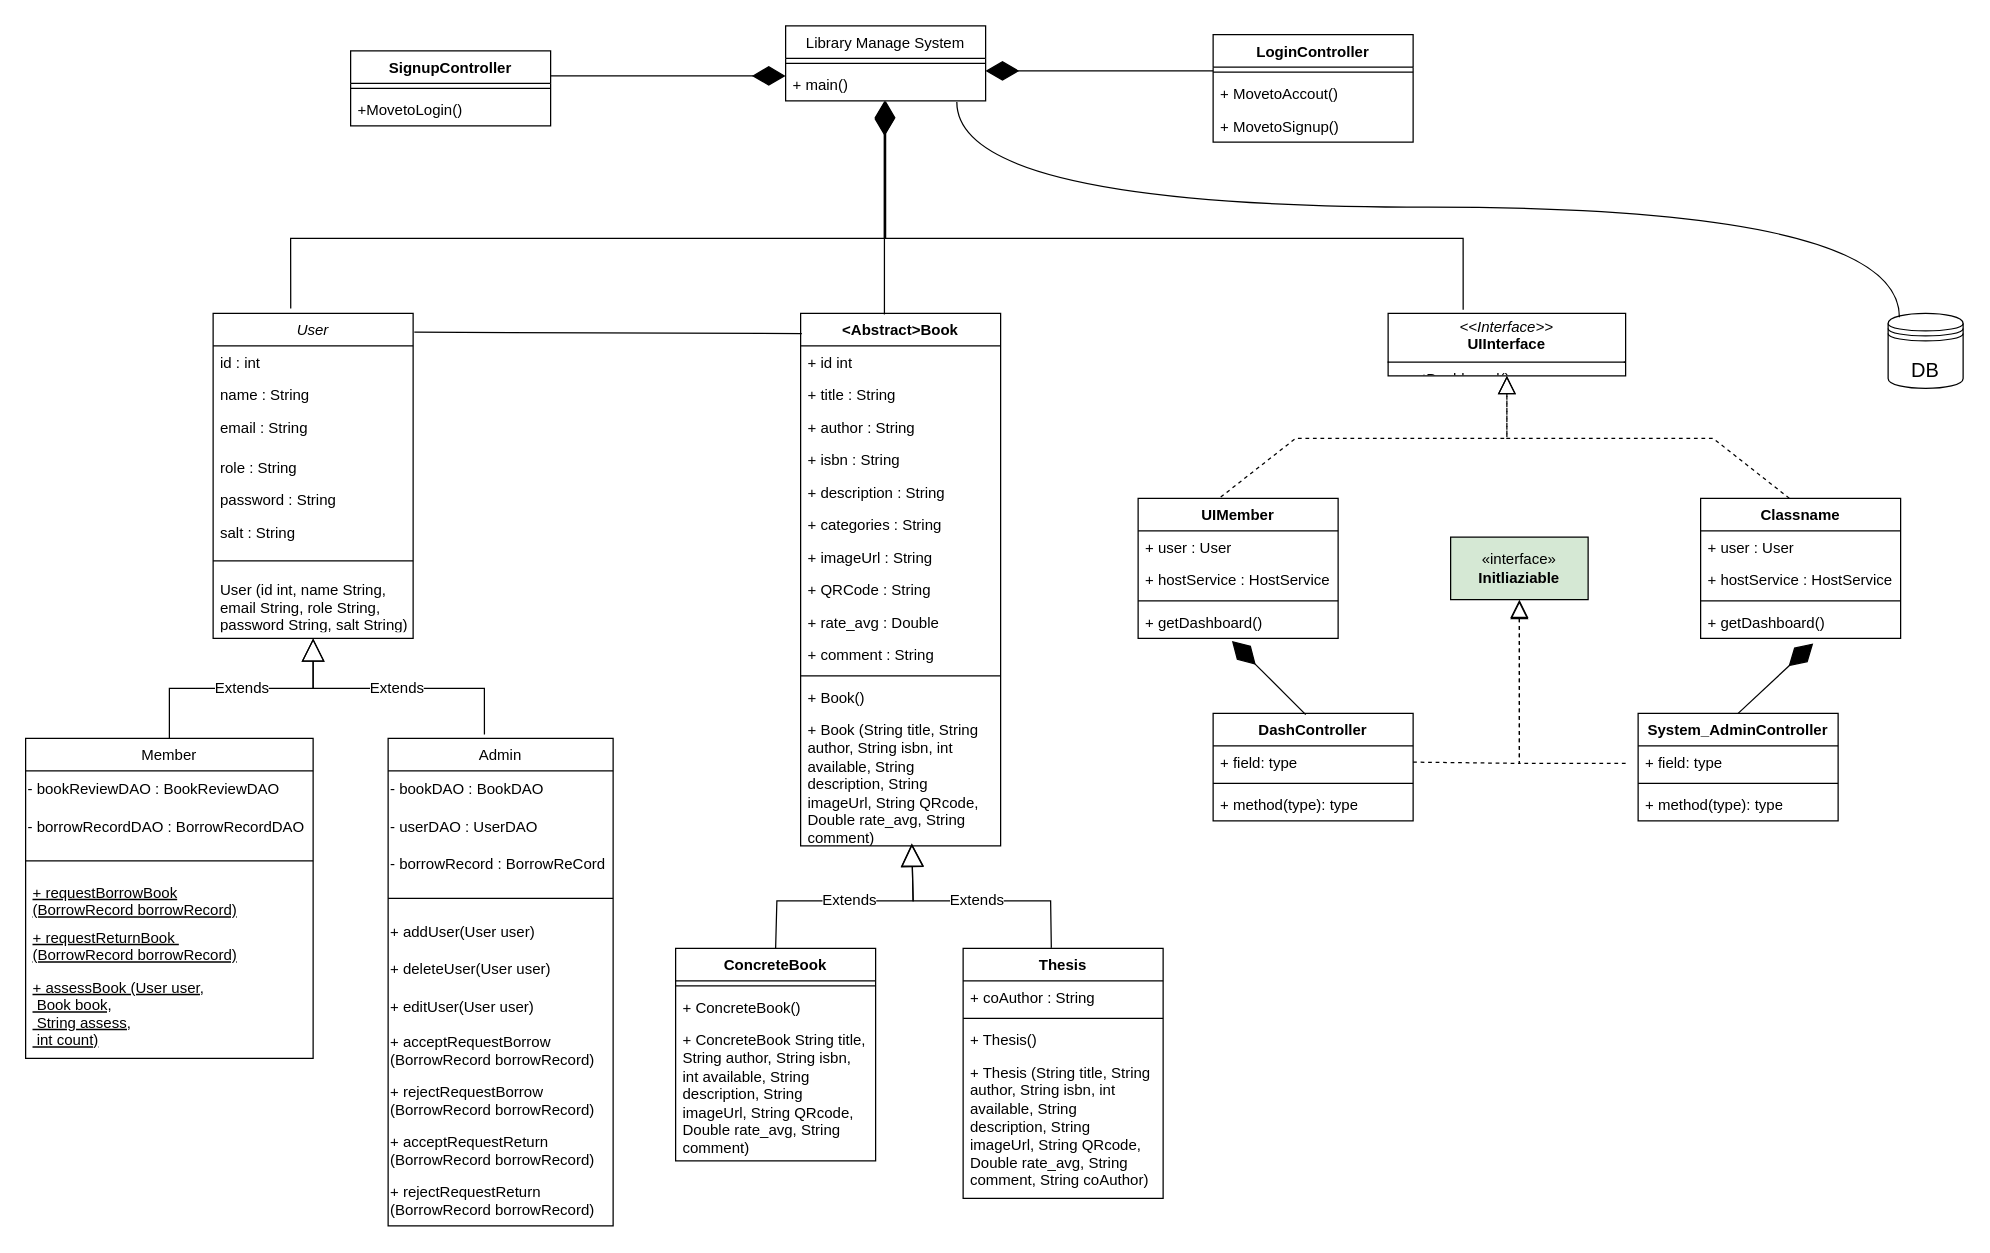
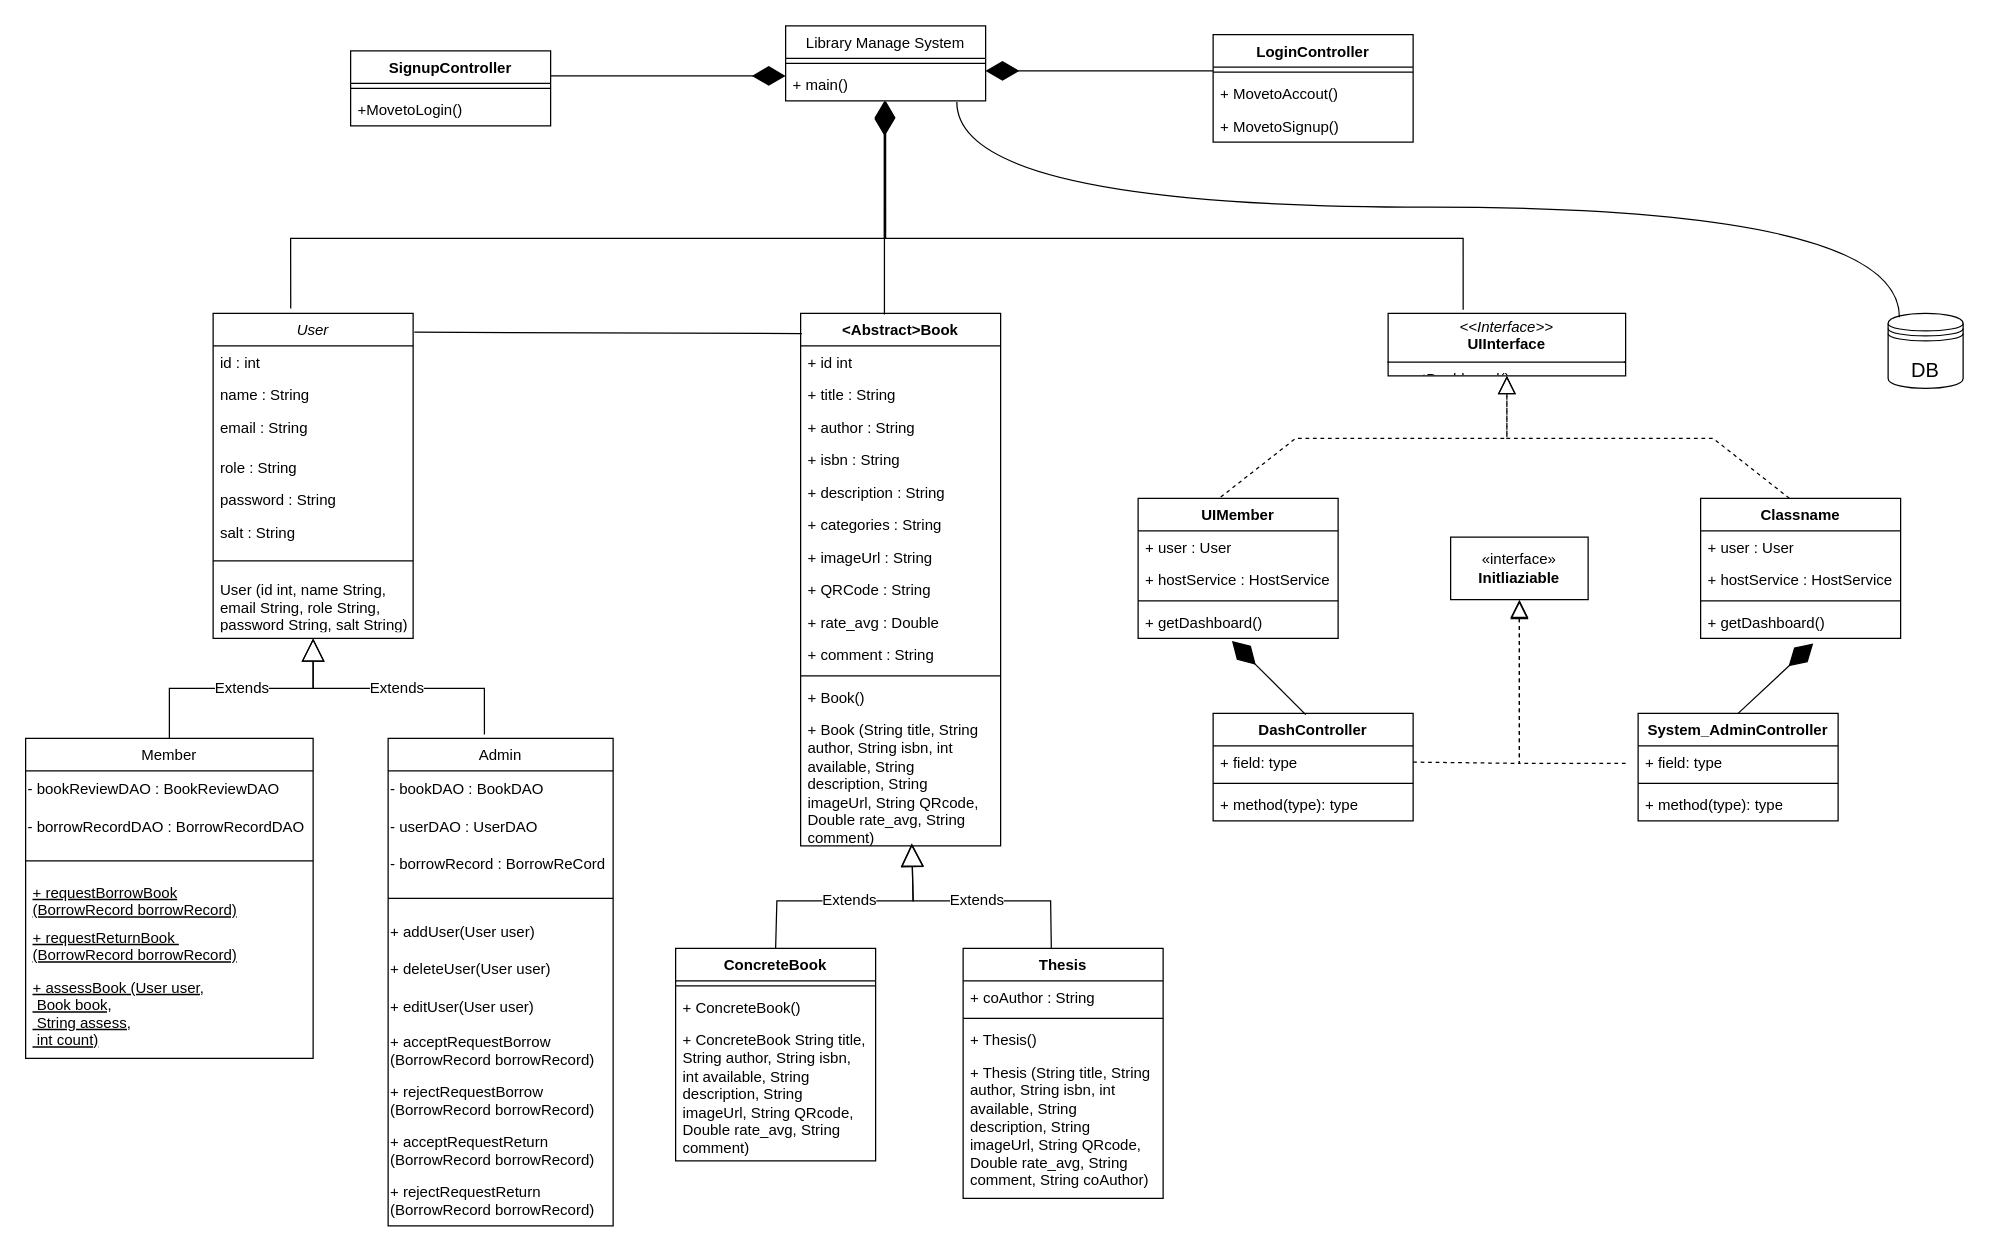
- <mxCell id="97" value="«interface»&lt;br&gt;&lt;b&gt;Initliaziable&lt;/b&gt;" style="html=1;whiteSpace=wrap;fillColor=#d5e8d4;" parent="1" vertex="1"><mxGeometry x="1160" y="429" width="110" height="50" as="geometry" /></mxCell>
+ <mxCell id="97" value="«interface»&lt;br&gt;&lt;b&gt;Initliaziable&lt;/b&gt;" style="html=1;whiteSpace=wrap;" parent="1" vertex="1"><mxGeometry x="1160" y="429" width="110" height="50" as="geometry" /></mxCell>
